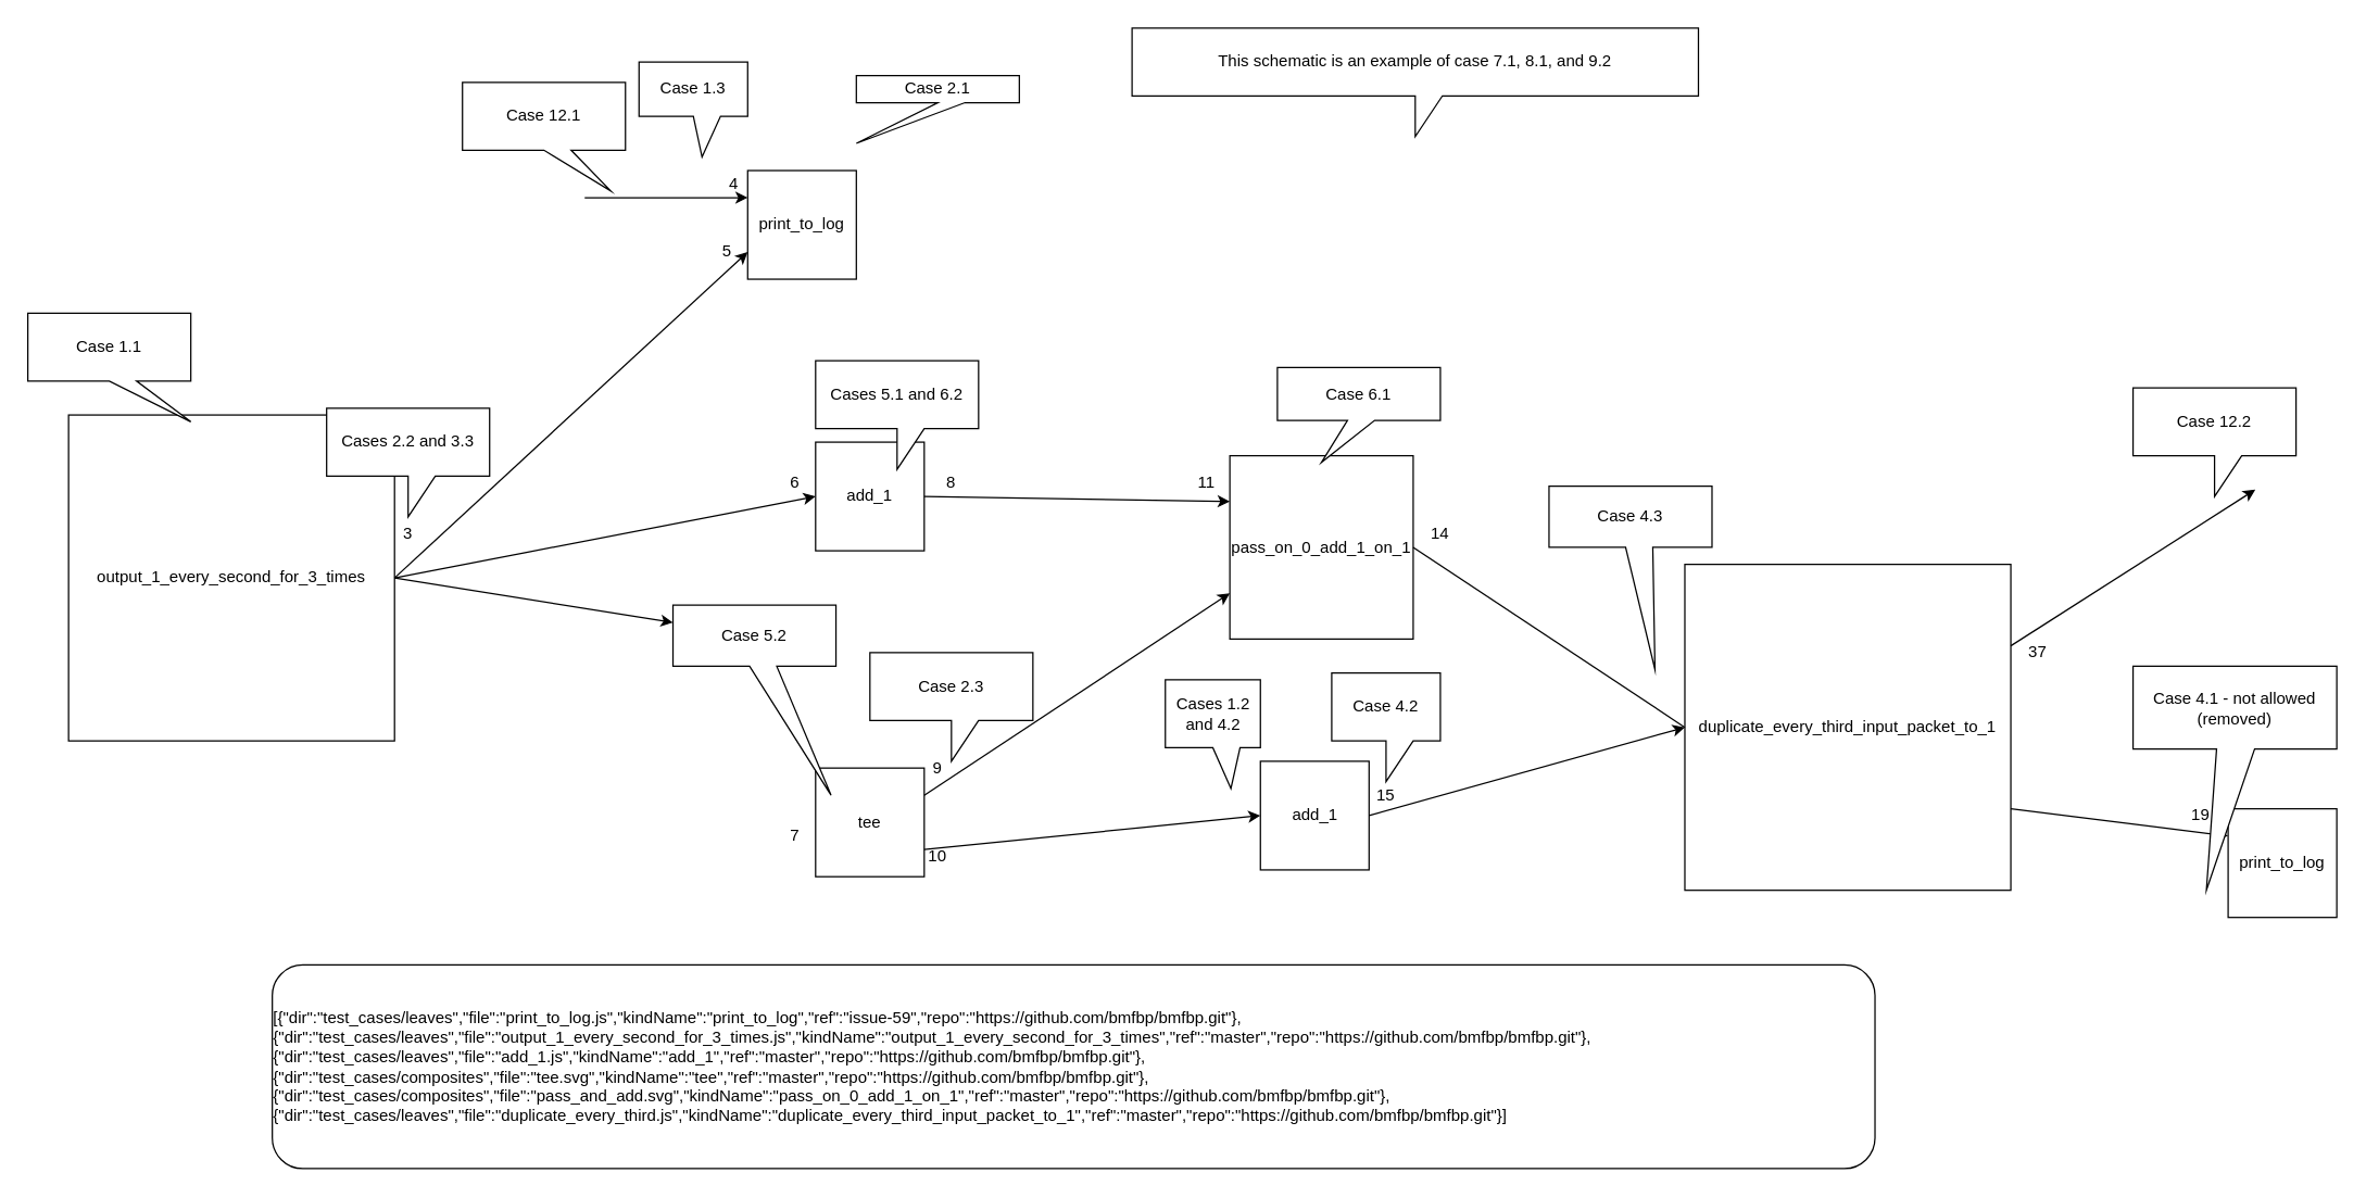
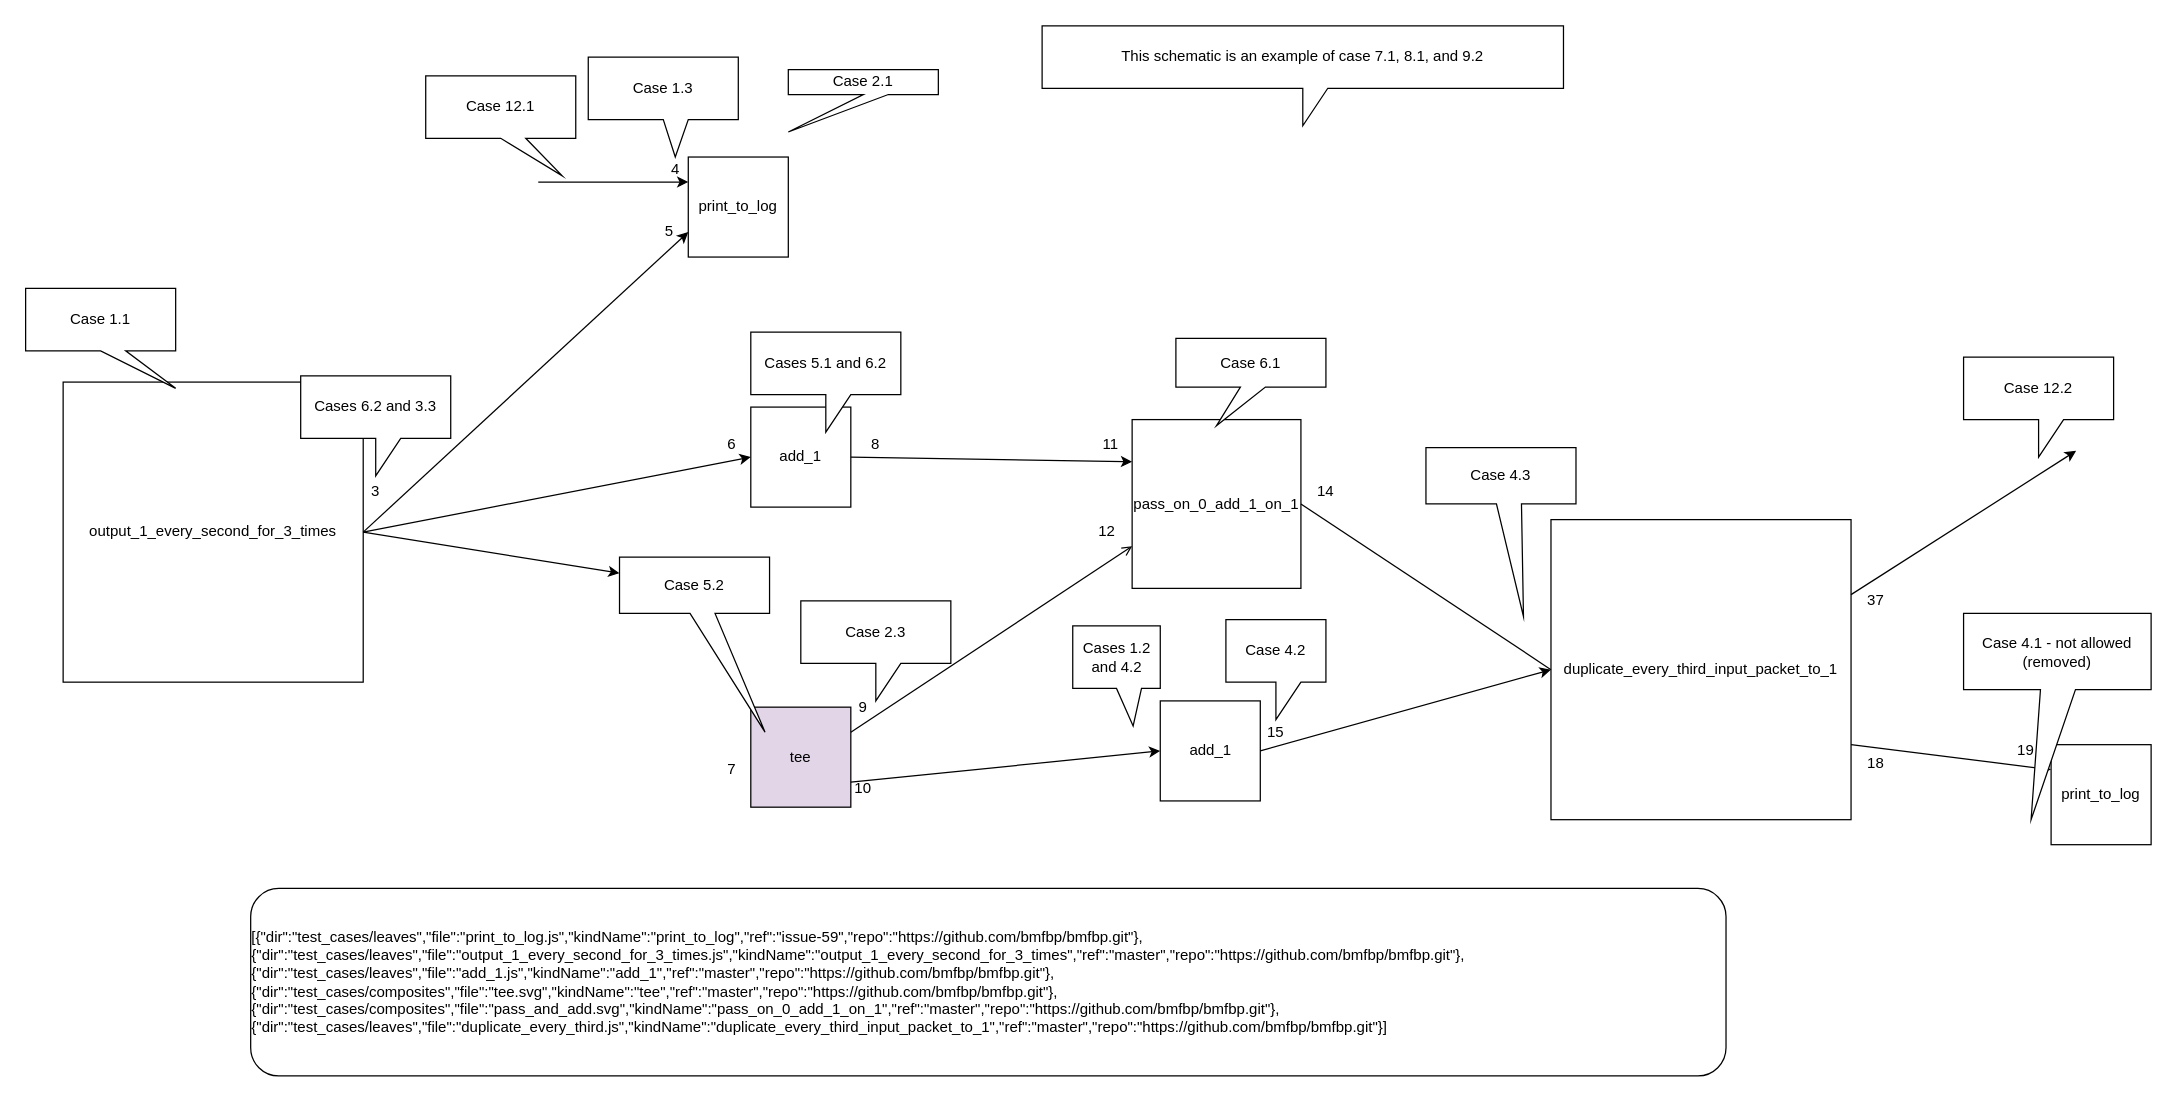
- <mxCell id="33" value="Case 1.3" style="shape=callout;whiteSpace=wrap;html=1;perimeter=calloutPerimeter;position2=0.58;" vertex="1" parent="1"><mxGeometry x="470" y="45" width="80" height="70" as="geometry" /></mxCell>
+ <mxCell id="33" value="Case 1.3" style="shape=callout;whiteSpace=wrap;html=1;perimeter=calloutPerimeter;position2=0.58;" vertex="1" parent="1"><mxGeometry x="470" y="45" width="120" height="80" as="geometry" /></mxCell>
- <mxCell id="19" value="Cases 2.2 and 3.3" style="shape=callout;whiteSpace=wrap;html=1;perimeter=calloutPerimeter;" vertex="1" parent="1"><mxGeometry x="240" y="300" width="120" height="80" as="geometry" /></mxCell>
+ <mxCell id="19" value="Cases 6.2 and 3.3" style="shape=callout;whiteSpace=wrap;html=1;perimeter=calloutPerimeter;" vertex="1" parent="1"><mxGeometry x="240" y="300" width="120" height="80" as="geometry" /></mxCell>
+ <mxCell id="27" value="12" style="text;html=1;strokeColor=none;fillColor=none;align=center;verticalAlign=middle;whiteSpace=wrap;rounded=0;" vertex="1" parent="1"><mxGeometry x="865" y="415" width="40" height="20" as="geometry" /></mxCell>
- <mxCell id="13" value="" style="endArrow=classic;html=1;exitX=1;exitY=0.25;exitDx=0;exitDy=0;entryX=0;entryY=0.75;entryDx=0;entryDy=0;" edge="1" parent="1" source="5" target="6"><mxGeometry width="50" height="50" relative="1" as="geometry"><mxPoint x="330" y="385" as="sourcePoint" /><mxPoint x="440" y="255" as="targetPoint" /></mxGeometry></mxCell>
+ <mxCell id="13" value="" style="endArrow=open;html=1;exitX=1;exitY=0.25;exitDx=0;exitDy=0;entryX=0;entryY=0.75;entryDx=0;entryDy=0;" edge="1" parent="1" source="5" target="6"><mxGeometry width="50" height="50" relative="1" as="geometry"><mxPoint x="330" y="385" as="sourcePoint" /><mxPoint x="440" y="255" as="targetPoint" /></mxGeometry></mxCell>
- <mxCell id="5" value="tee" style="whiteSpace=wrap;html=1;aspect=fixed;" vertex="1" parent="1"><mxGeometry x="600" y="565" width="80" height="80" as="geometry" /></mxCell>
+ <mxCell id="5" value="tee" style="whiteSpace=wrap;html=1;aspect=fixed;fillColor=#e1d5e7;" vertex="1" parent="1"><mxGeometry x="600" y="565" width="80" height="80" as="geometry" /></mxCell>
+ <mxCell id="45" value="18" style="text;html=1;strokeColor=none;fillColor=none;align=center;verticalAlign=middle;whiteSpace=wrap;rounded=0;" vertex="1" parent="1"><mxGeometry x="1480" y="600" width="40" height="20" as="geometry" /></mxCell>
